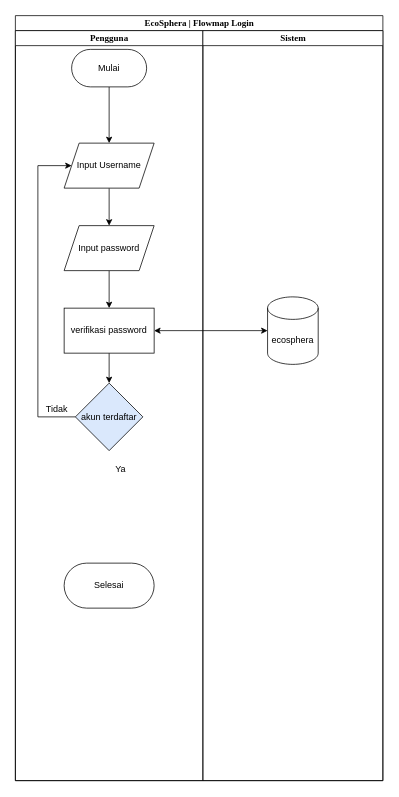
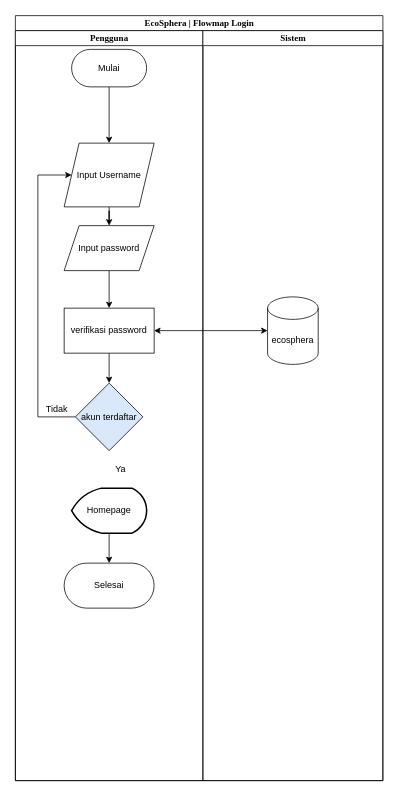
- <mxCell id="7" value="Input Username" style="shape=parallelogram;perimeter=parallelogramPerimeter;whiteSpace=wrap;html=1;fixedSize=1;" vertex="1" parent="3"><mxGeometry x="65" y="150" width="120" height="60" as="geometry" /></mxCell>
+ <mxCell id="7" value="Input Username" style="shape=parallelogram;perimeter=parallelogramPerimeter;whiteSpace=wrap;html=1;fixedSize=1;" vertex="1" parent="3"><mxGeometry x="65" y="150" width="120" height="85" as="geometry" /></mxCell>
+ <mxCell id="16" value="Homepage" style="strokeWidth=2;html=1;shape=mxgraph.flowchart.display;whiteSpace=wrap;" vertex="1" parent="3"><mxGeometry x="75" y="610" width="100" height="60" as="geometry" /></mxCell>
+ <mxCell id="15" style="edgeStyle=elbowEdgeStyle;rounded=0;orthogonalLoop=1;jettySize=auto;html=1;" edge="1" parent="3" source="16" target="18"><mxGeometry relative="1" as="geometry" /></mxCell>
